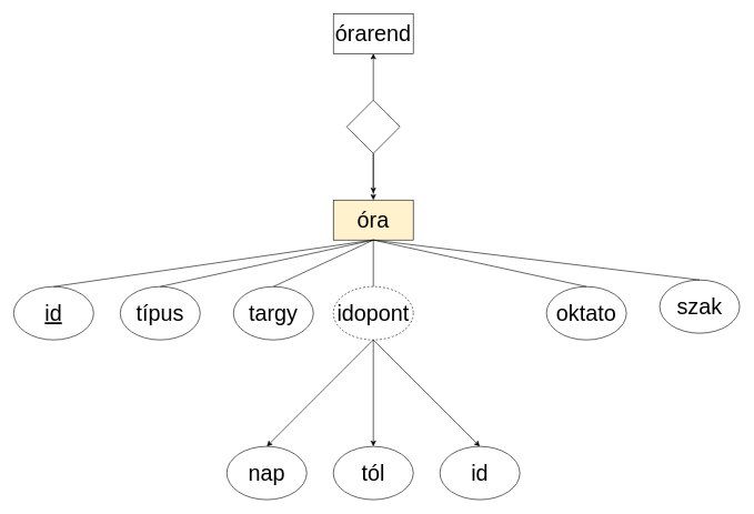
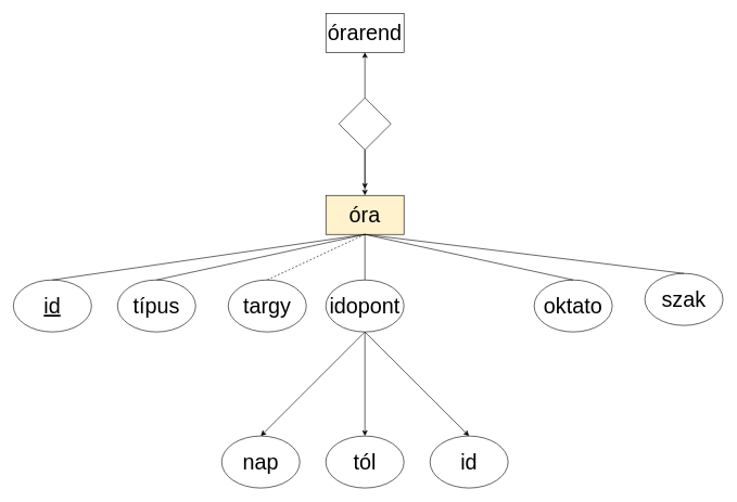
- <mxCell id="22" value="" style="endArrow=none;html=1;rounded=0;exitX=0.5;exitY=0;exitDx=0;exitDy=0;entryX=0.5;entryY=1;entryDx=0;entryDy=0;" edge="1" parent="1" source="6" target="4"><mxGeometry width="50" height="50" relative="1" as="geometry"><mxPoint x="510" y="440" as="sourcePoint" /><mxPoint x="560" y="390" as="targetPoint" /></mxGeometry></mxCell>
+ <mxCell id="22" value="" style="endArrow=none;html=1;rounded=0;exitX=0.5;exitY=0;exitDx=0;exitDy=0;entryX=0.5;entryY=1;entryDx=0;entryDy=0;dashed=1;" edge="1" parent="1" source="6" target="4"><mxGeometry width="50" height="50" relative="1" as="geometry"><mxPoint x="510" y="440" as="sourcePoint" /><mxPoint x="560" y="390" as="targetPoint" /></mxGeometry></mxCell>
- <mxCell id="7" value="idopont" style="ellipse;whiteSpace=wrap;html=1;fontSize=33;dashed=1;" vertex="1" parent="1"><mxGeometry x="500" y="430" width="120" height="80" as="geometry" /></mxCell>
+ <mxCell id="7" value="idopont" style="ellipse;whiteSpace=wrap;html=1;fontSize=33;" vertex="1" parent="1"><mxGeometry x="500" y="430" width="120" height="80" as="geometry" /></mxCell>
